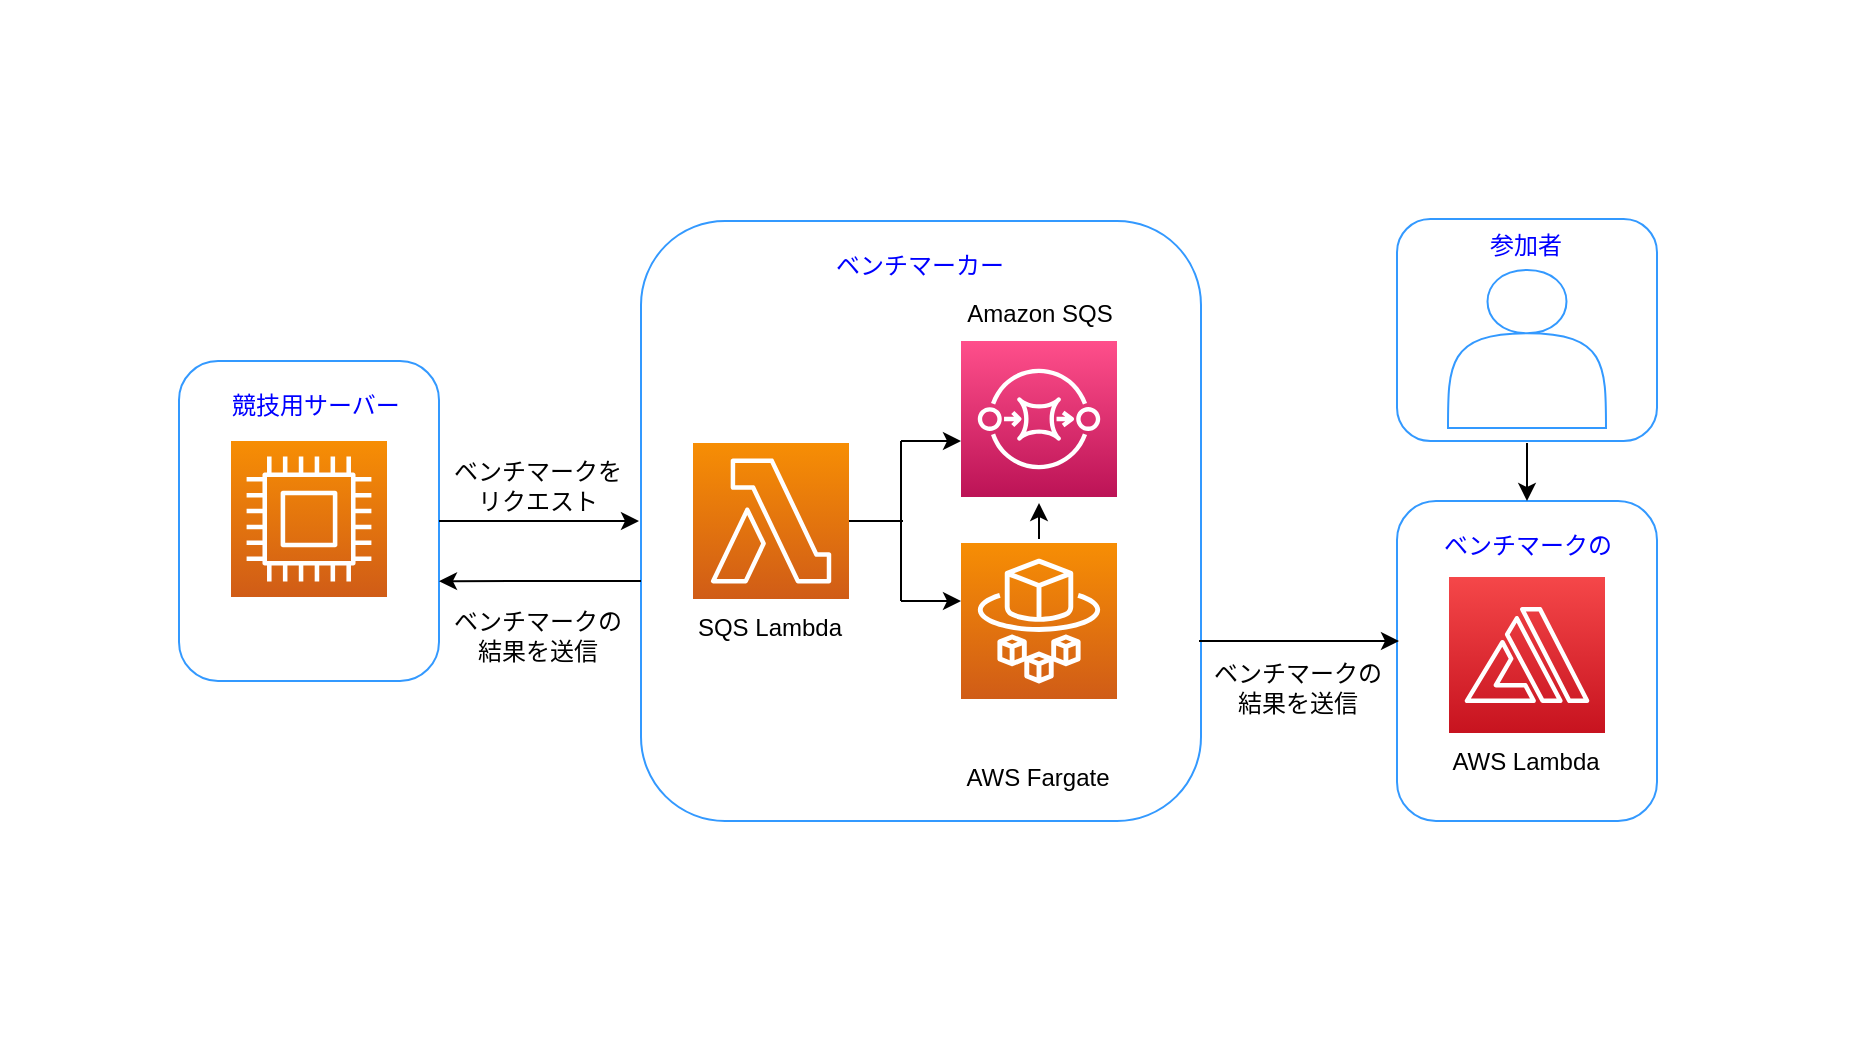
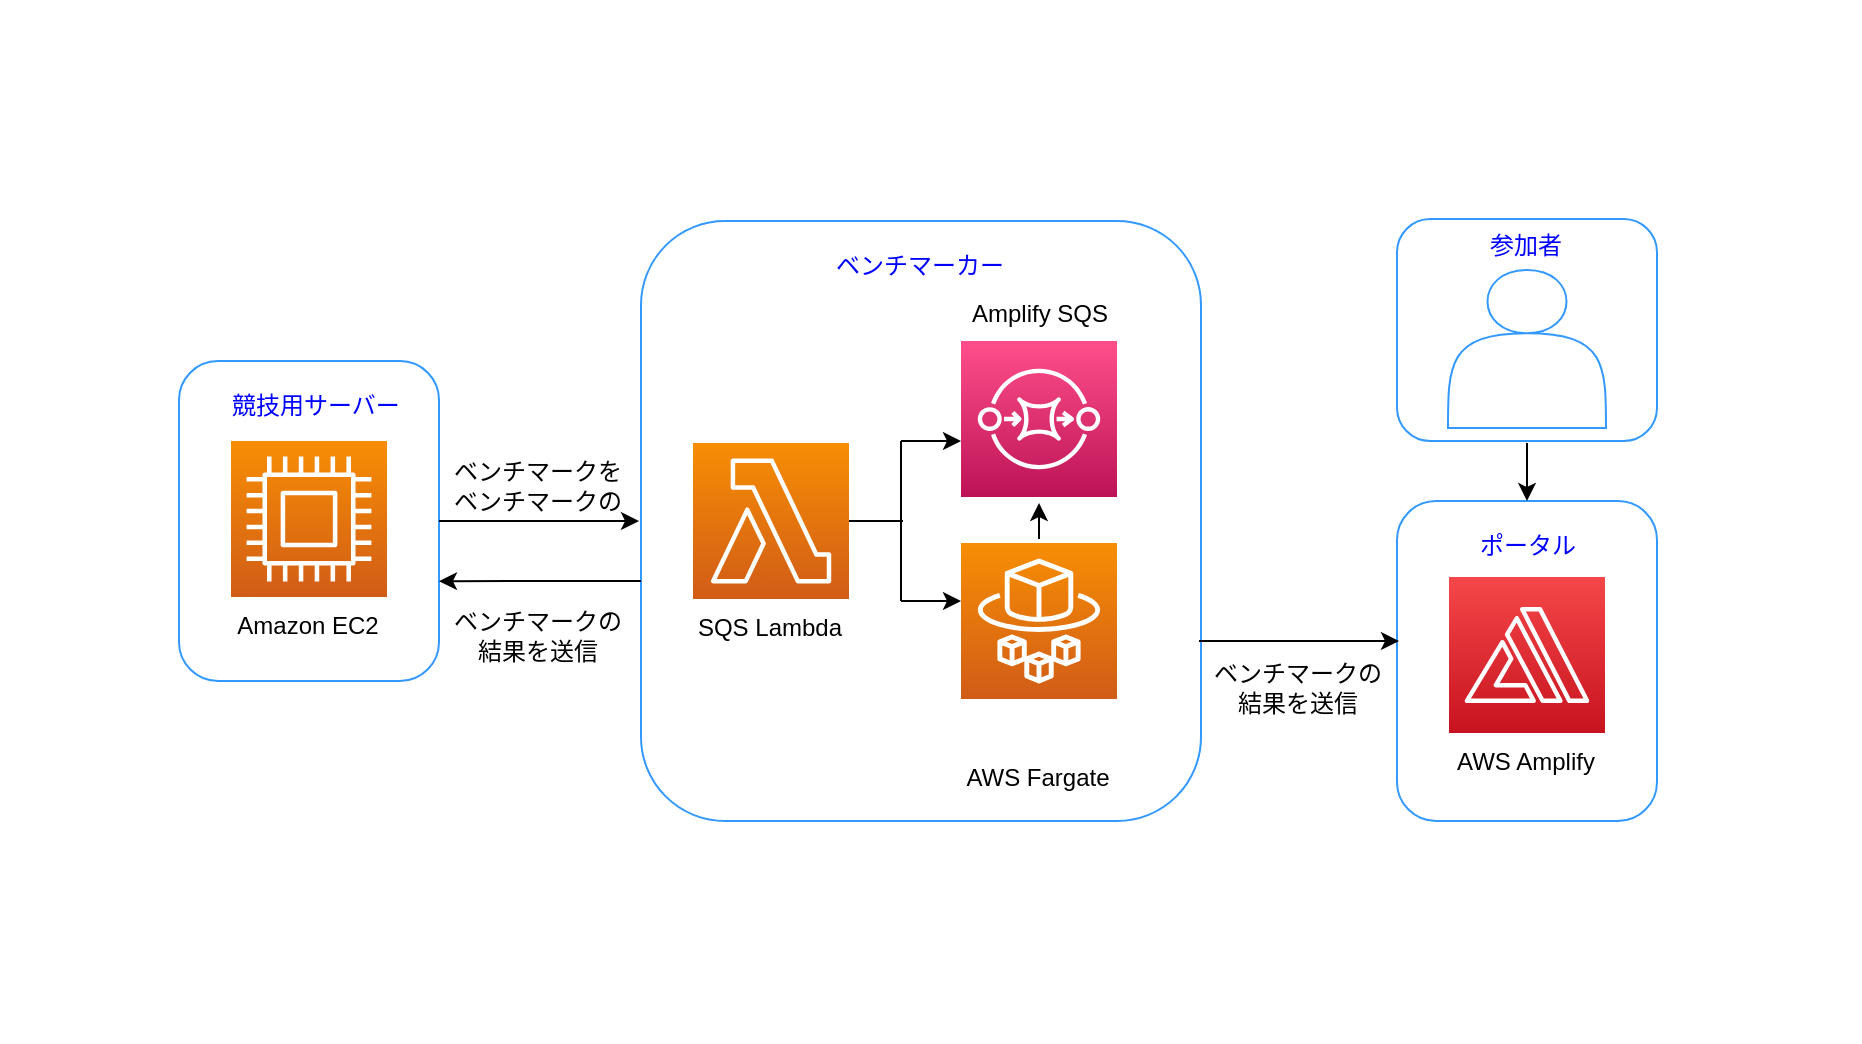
- <mxCell id="13" value="Amazon SQS" style="rounded=0;whiteSpace=wrap;html=1;fillColor=none;fontColor=#000000;strokeColor=none;" vertex="1" parent="4"><mxGeometry x="445" y="122" width="110" height="30" as="geometry" /></mxCell>
+ <mxCell id="13" value="Amplify SQS" style="rounded=0;whiteSpace=wrap;html=1;fillColor=none;fontColor=#000000;strokeColor=none;" vertex="1" parent="4"><mxGeometry x="445" y="122" width="110" height="30" as="geometry" /></mxCell>
- <mxCell id="22" value="ベンチマークを&lt;br&gt;リクエスト" style="rounded=0;whiteSpace=wrap;html=1;fillColor=none;fontColor=#000000;strokeColor=none;" vertex="1" parent="1"><mxGeometry x="209" y="213" width="120" height="60" as="geometry" /></mxCell>
+ <mxCell id="22" value="ベンチマークを&lt;br&gt;ベンチマークの" style="rounded=0;whiteSpace=wrap;html=1;fillColor=none;fontColor=#000000;strokeColor=none;" vertex="1" parent="1"><mxGeometry x="209" y="213" width="120" height="60" as="geometry" /></mxCell>
- <mxCell id="18" value="ベンチマークの" style="rounded=0;fillColor=none;fontColor=#0000FF;strokeColor=none;whiteSpace=wrap;html=1;labelBackgroundColor=none;fontFamily=Helvetica;" vertex="1" parent="4"><mxGeometry x="689" y="238" width="110" height="30" as="geometry" /></mxCell>
+ <mxCell id="18" value="ポータル" style="rounded=0;fillColor=none;fontColor=#0000FF;strokeColor=none;whiteSpace=wrap;html=1;labelBackgroundColor=none;fontFamily=Helvetica;" vertex="1" parent="4"><mxGeometry x="689" y="238" width="110" height="30" as="geometry" /></mxCell>
+ <mxCell id="23" value="Amazon EC2" style="rounded=0;whiteSpace=wrap;html=1;fillColor=none;fontColor=#000000;strokeColor=none;" vertex="1" parent="1"><mxGeometry x="99" y="298" width="110" height="30" as="geometry" /></mxCell>
- <mxCell id="19" value="AWS Lambda" style="rounded=0;whiteSpace=wrap;html=1;fillColor=none;fontColor=#000000;strokeColor=none;" vertex="1" parent="1"><mxGeometry x="708" y="366" width="110" height="30" as="geometry" /></mxCell>
+ <mxCell id="19" value="AWS Amplify" style="rounded=0;whiteSpace=wrap;html=1;fillColor=none;fontColor=#000000;strokeColor=none;" vertex="1" parent="1"><mxGeometry x="708" y="366" width="110" height="30" as="geometry" /></mxCell>
